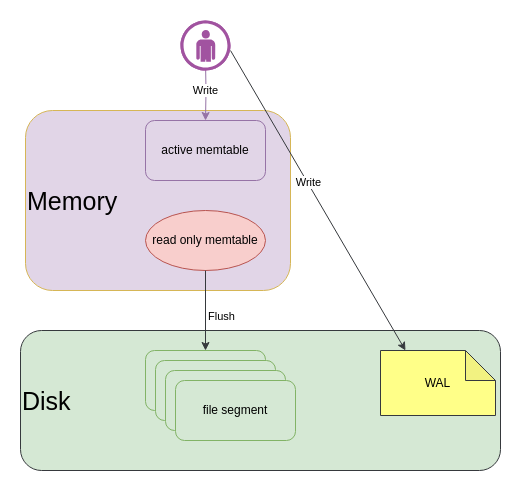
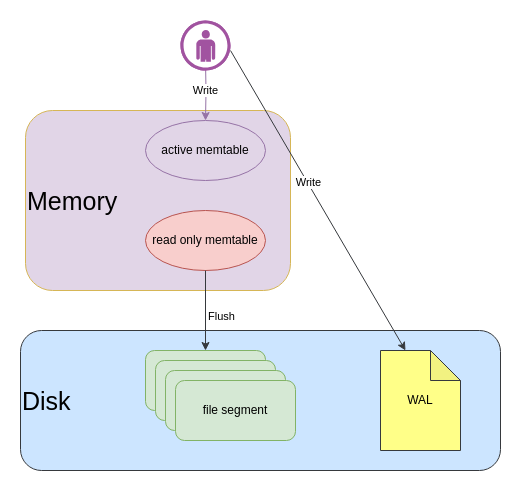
- <mxCell id="4" value="active memtable" style="rounded=1;whiteSpace=wrap;html=1;fillColor=#e1d5e7;strokeColor=#9673a6;" vertex="1" parent="1"><mxGeometry x="145" y="120" width="120" height="60" as="geometry" /></mxCell>
+ <mxCell id="4" value="active memtable" style="ellipse;whiteSpace=wrap;html=1;fillColor=#e1d5e7;strokeColor=#9673a6;" vertex="1" parent="1"><mxGeometry x="145" y="120" width="120" height="60" as="geometry" /></mxCell>
- <mxCell id="9" value="WAL" style="shape=note;whiteSpace=wrap;html=1;backgroundOutline=1;darkOpacity=0.05;fillColor=#ffff88;strokeColor=#36393d;" vertex="1" parent="1"><mxGeometry x="380" y="350" width="115" height="65" as="geometry" /></mxCell>
+ <mxCell id="9" value="WAL" style="shape=note;whiteSpace=wrap;html=1;backgroundOutline=1;darkOpacity=0.05;fillColor=#ffff88;strokeColor=#36393d;" vertex="1" parent="1"><mxGeometry x="380" y="350" width="80" height="100" as="geometry" /></mxCell>
- <mxCell id="6" value="&lt;font style=&quot;font-size: 25px;&quot;&gt;Disk&lt;/font&gt;" style="rounded=1;whiteSpace=wrap;html=1;align=left;fillColor=#d5e8d4;strokeColor=#36393d;" vertex="1" parent="1"><mxGeometry x="20" y="330" width="480" height="140" as="geometry" /></mxCell>
+ <mxCell id="6" value="&lt;font style=&quot;font-size: 25px;&quot;&gt;Disk&lt;/font&gt;" style="rounded=1;whiteSpace=wrap;html=1;align=left;fillColor=#cce5ff;strokeColor=#36393d;" vertex="1" parent="1"><mxGeometry x="20" y="330" width="480" height="140" as="geometry" /></mxCell>
